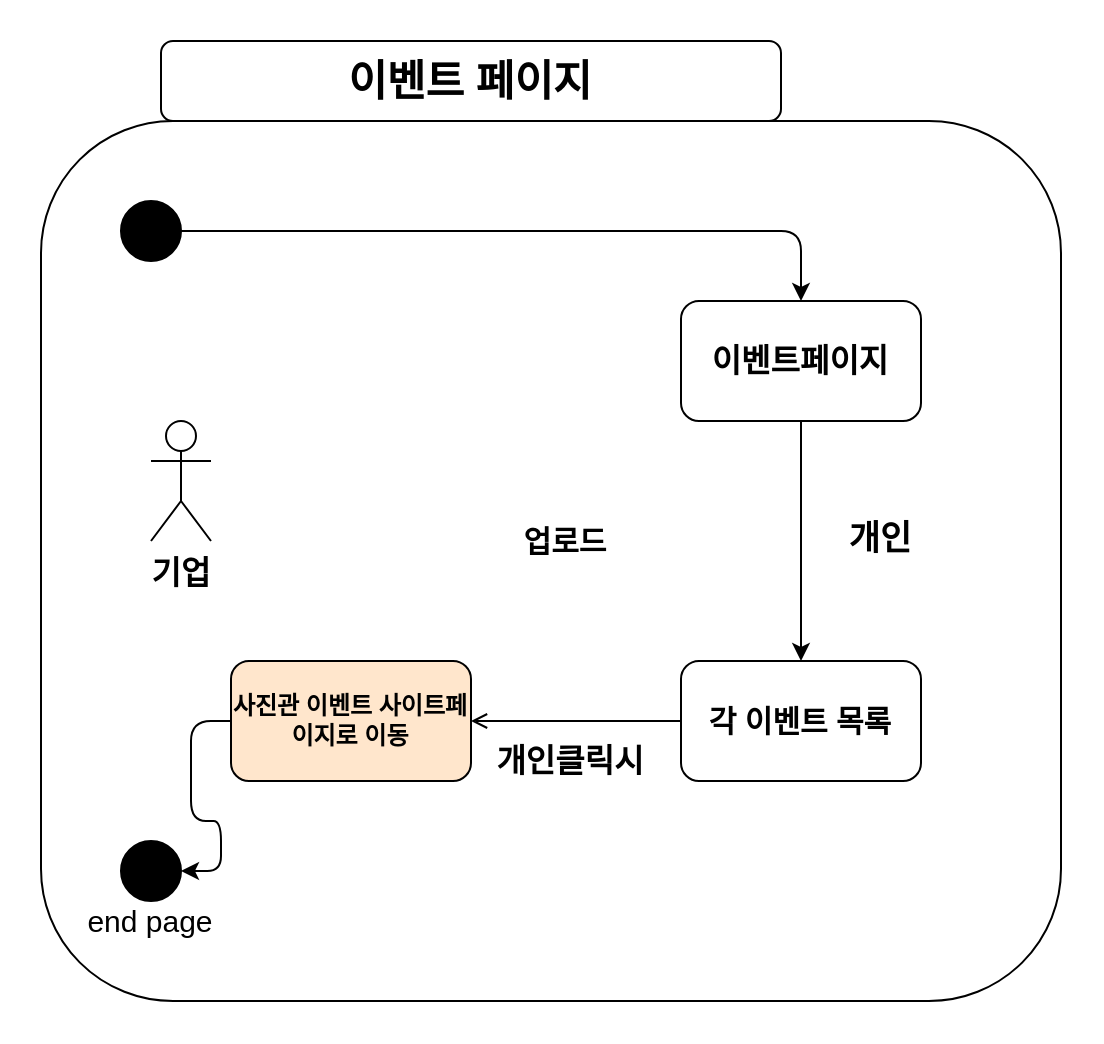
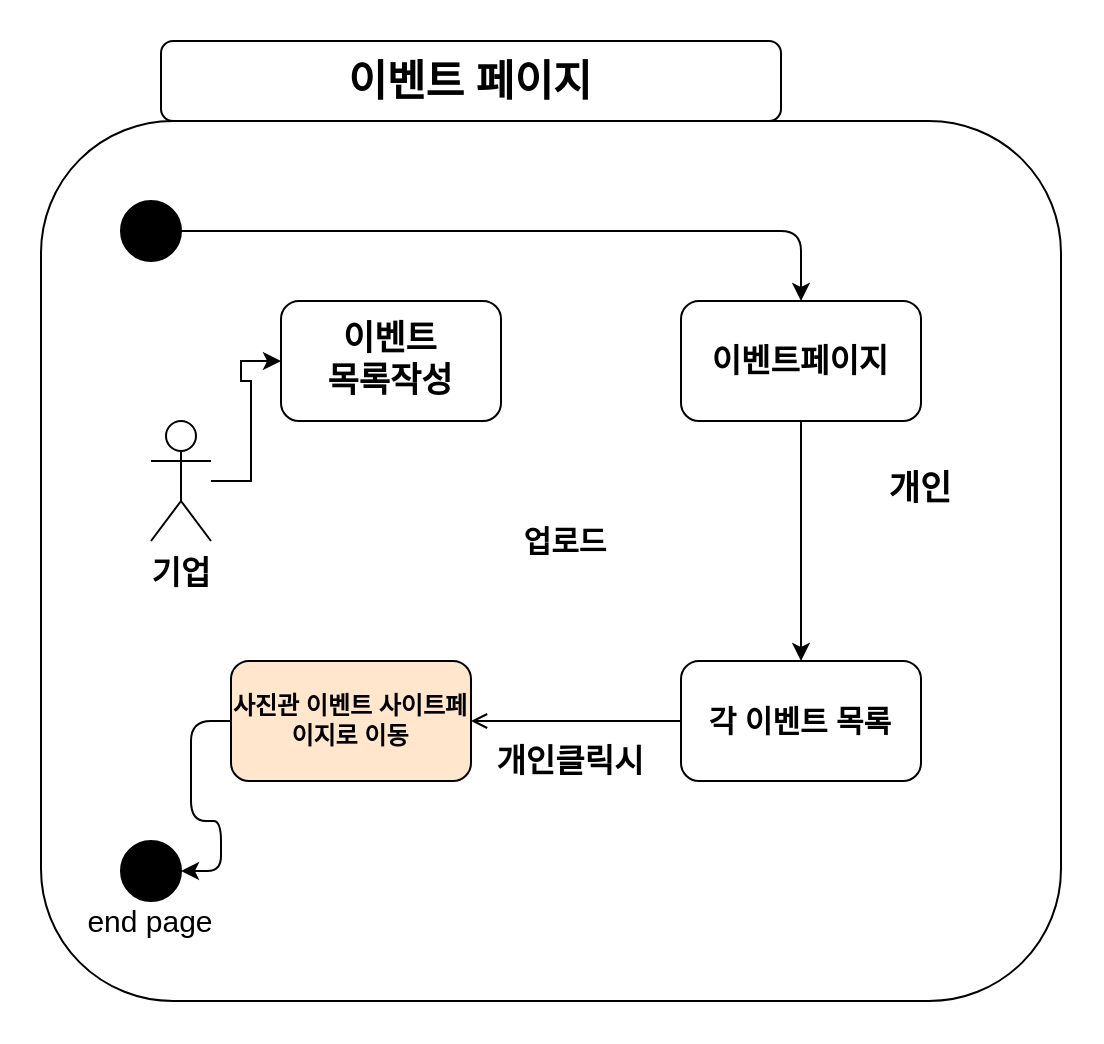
+ <mxCell id="19" value="&lt;b style=&quot;font-size: 17px&quot;&gt;이벤트 &lt;br&gt;목록작성&lt;/b&gt;" style="rounded=1;whiteSpace=wrap;html=1;labelBackgroundColor=none;fontFamily=Verdana;fontSize=16;" parent="1" vertex="1"><mxGeometry x="140" y="150" width="110" height="60" as="geometry" /></mxCell>
+ <mxCell id="17" style="edgeStyle=orthogonalEdgeStyle;rounded=0;orthogonalLoop=1;jettySize=auto;html=1;entryX=0;entryY=0.5;entryDx=0;entryDy=0;fontFamily=Verdana;fontSize=16;" parent="1" source="18" target="19" edge="1"><mxGeometry relative="1" as="geometry" /></mxCell>
- <mxCell id="15" value="&lt;b&gt;개인&lt;/b&gt;" style="text;html=1;strokeColor=none;fillColor=none;align=center;verticalAlign=middle;whiteSpace=wrap;rounded=0;labelBackgroundColor=none;fontFamily=Verdana;fontSize=17;" parent="1" vertex="1"><mxGeometry x="420" y="260" width="40" height="20" as="geometry" /></mxCell>
+ <mxCell id="15" value="&lt;b&gt;개인&lt;/b&gt;" style="text;html=1;strokeColor=none;fillColor=none;align=center;verticalAlign=middle;whiteSpace=wrap;rounded=0;labelBackgroundColor=none;fontFamily=Verdana;fontSize=17;" parent="1" vertex="1"><mxGeometry x="440" y="235" width="40" height="20" as="geometry" /></mxCell>
